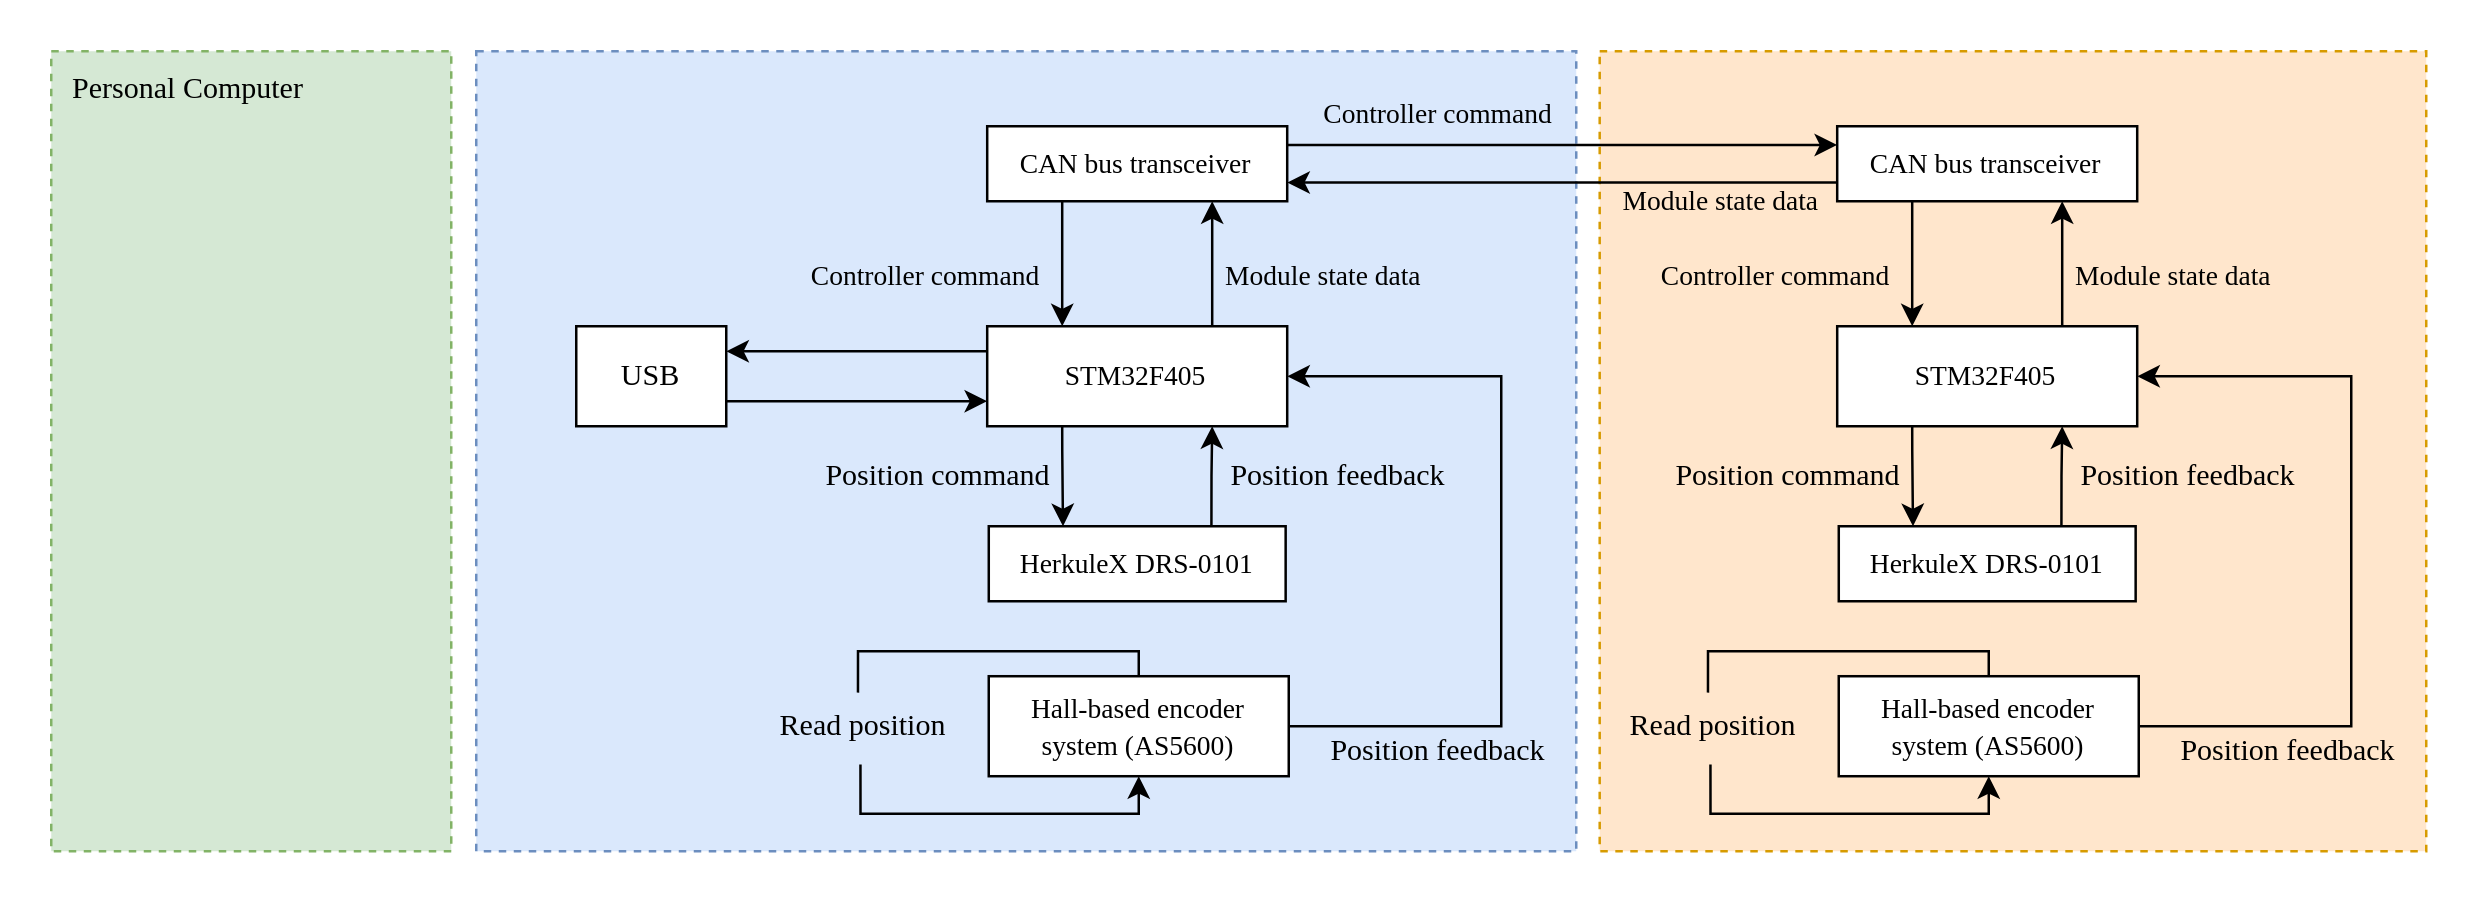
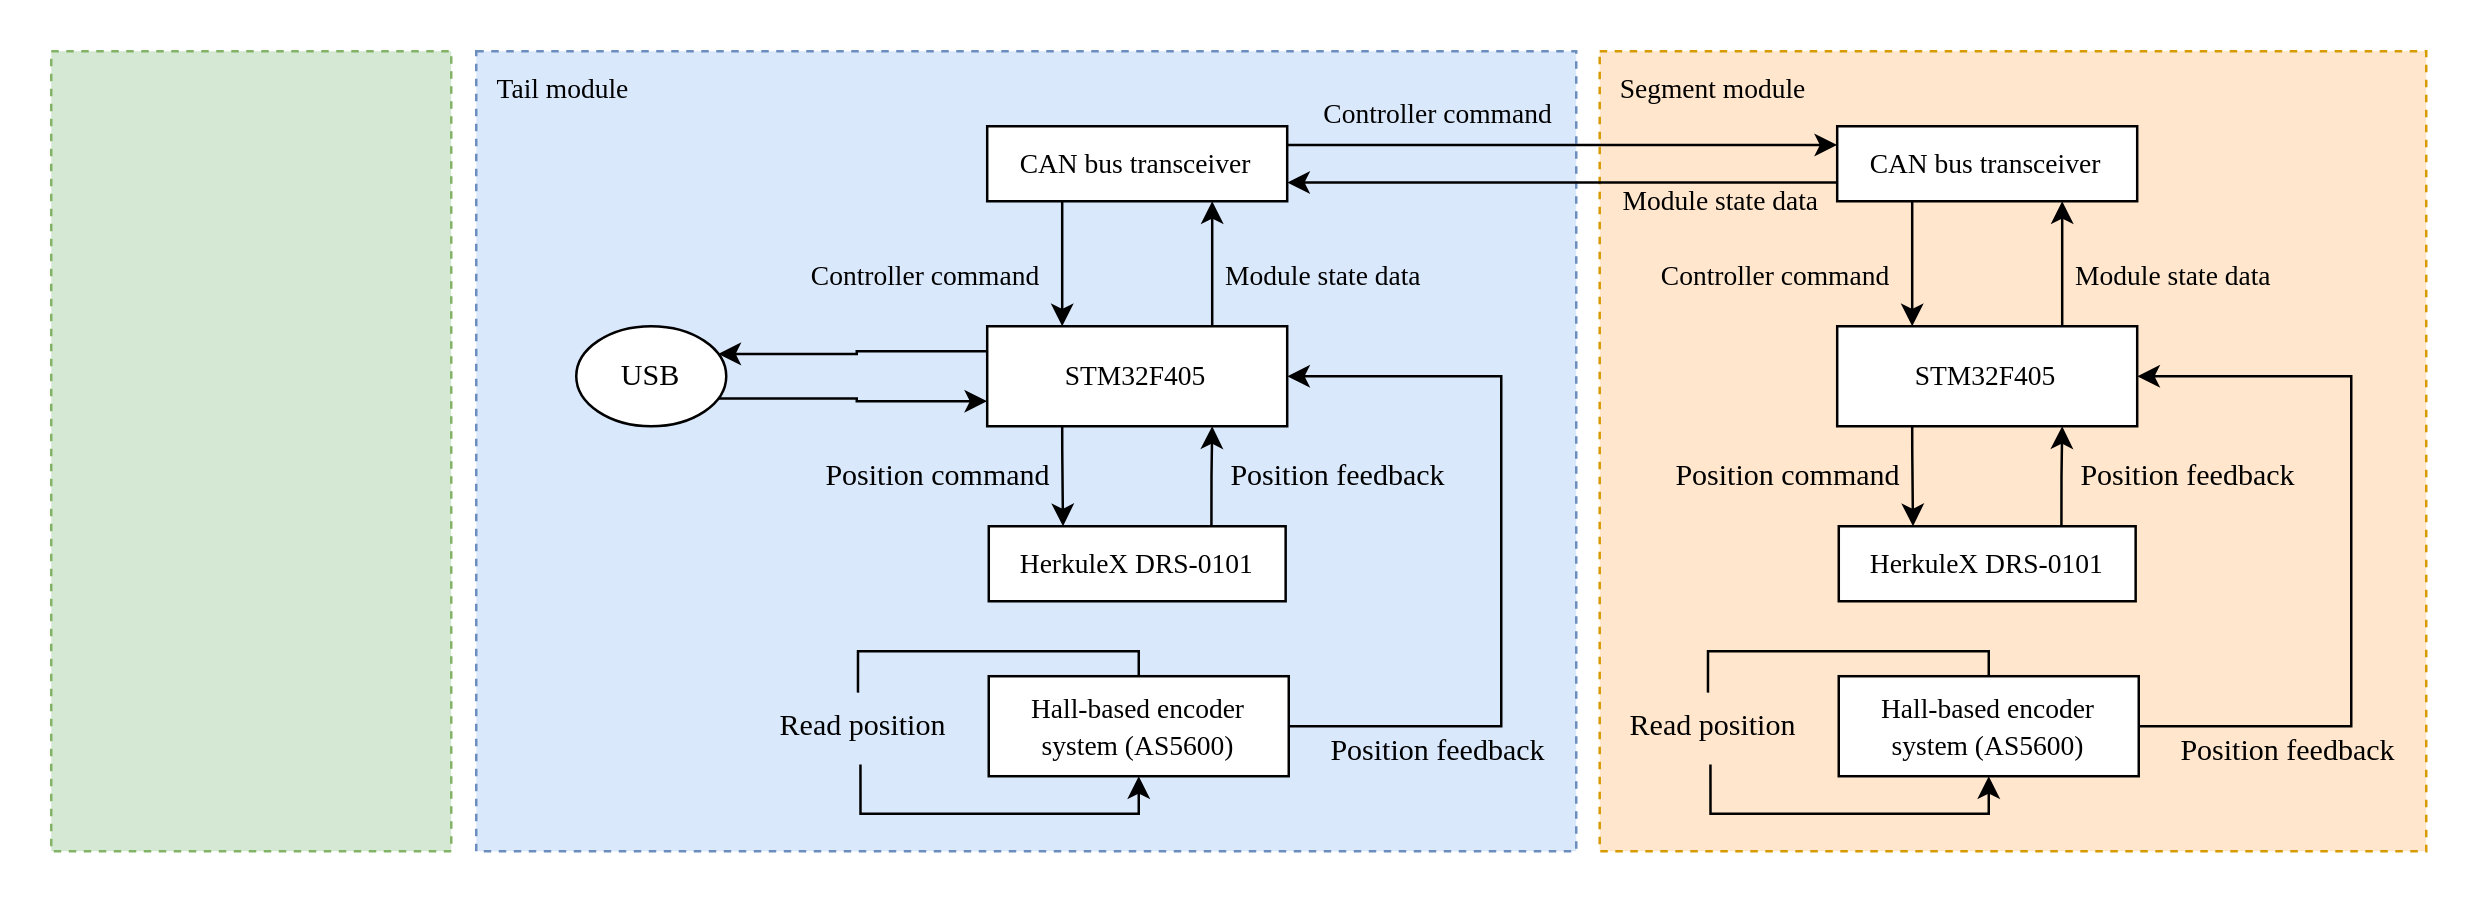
- <mxCell id="22" value="&lt;font face=&quot;Times New Roman&quot;&gt;Personal Computer&lt;br&gt;&lt;/font&gt;" style="text;html=1;strokeColor=none;fillColor=none;align=center;verticalAlign=middle;whiteSpace=wrap;rounded=0;" vertex="1" parent="1"><mxGeometry x="20" y="20" width="110" height="30" as="geometry" /></mxCell>
+ <mxCell id="43" value="&lt;font style=&quot;font-size: 11px;&quot; face=&quot;Times New Roman&quot;&gt;Tail module&lt;/font&gt;" style="text;html=1;strokeColor=none;fillColor=none;align=center;verticalAlign=middle;whiteSpace=wrap;rounded=0;" vertex="1" parent="1"><mxGeometry x="190" y="20" width="70" height="30" as="geometry" /></mxCell>
+ <mxCell id="3" value="&lt;font style=&quot;font-size: 11px;&quot; face=&quot;Times New Roman&quot;&gt;Segment module&lt;/font&gt;" style="text;html=1;strokeColor=none;fillColor=none;align=center;verticalAlign=middle;whiteSpace=wrap;rounded=0;" vertex="1" parent="1"><mxGeometry x="640" y="20" width="90" height="30" as="geometry" /></mxCell>
- <mxCell id="48" value="&lt;font face=&quot;Times New Roman&quot;&gt;USB&lt;br&gt;&lt;/font&gt;" style="rounded=0;whiteSpace=wrap;html=1;" vertex="1" parent="1"><mxGeometry x="230" y="130" width="60" height="40" as="geometry" /></mxCell>
+ <mxCell id="48" value="&lt;font face=&quot;Times New Roman&quot;&gt;USB&lt;br&gt;&lt;/font&gt;" style="ellipse;whiteSpace=wrap;html=1;" vertex="1" parent="1"><mxGeometry x="230" y="130" width="60" height="40" as="geometry" /></mxCell>
